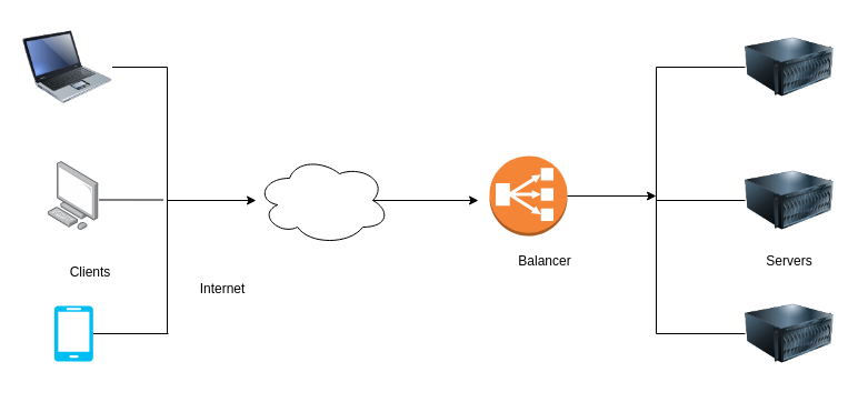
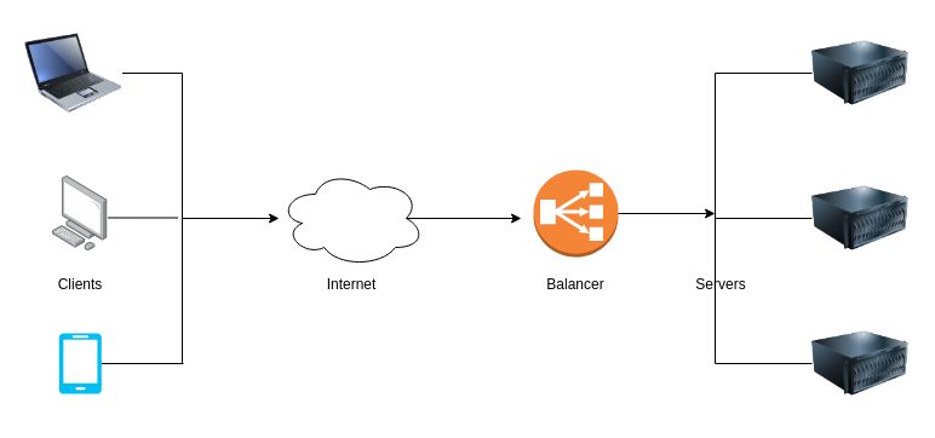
- <mxCell id="21" value="Balancer" style="text;strokeColor=none;align=center;fillColor=none;html=1;verticalAlign=middle;whiteSpace=wrap;rounded=0;" vertex="1" parent="1"><mxGeometry x="460" y="220" width="60" height="30" as="geometry" /></mxCell>
+ <mxCell id="21" value="Balancer" style="text;strokeColor=none;align=center;fillColor=none;html=1;verticalAlign=middle;whiteSpace=wrap;rounded=0;" vertex="1" parent="1"><mxGeometry x="445" y="220" width="60" height="30" as="geometry" /></mxCell>
- <mxCell id="24" value="Servers" style="text;strokeColor=none;align=center;fillColor=none;html=1;verticalAlign=middle;whiteSpace=wrap;rounded=0;" vertex="1" parent="1"><mxGeometry x="680" y="220" width="60" height="30" as="geometry" /></mxCell>
+ <mxCell id="24" value="Servers" style="text;strokeColor=none;align=center;fillColor=none;html=1;verticalAlign=middle;whiteSpace=wrap;rounded=0;" vertex="1" parent="1"><mxGeometry x="565" y="220" width="60" height="30" as="geometry" /></mxCell>
- <mxCell id="23" value="Clients" style="text;strokeColor=none;align=center;fillColor=none;html=1;verticalAlign=middle;whiteSpace=wrap;rounded=0;" vertex="1" parent="1"><mxGeometry x="50.8" y="230" width="60" height="30" as="geometry" /></mxCell>
+ <mxCell id="23" value="Clients" style="text;strokeColor=none;align=center;fillColor=none;html=1;verticalAlign=middle;whiteSpace=wrap;rounded=0;" vertex="1" parent="1"><mxGeometry x="35.8" y="220" width="60" height="30" as="geometry" /></mxCell>
- <mxCell id="22" value="Internet" style="text;strokeColor=none;align=center;fillColor=none;html=1;verticalAlign=middle;whiteSpace=wrap;rounded=0;" vertex="1" parent="1"><mxGeometry x="170" y="245" width="60" height="30" as="geometry" /></mxCell>
+ <mxCell id="22" value="Internet" style="text;strokeColor=none;align=center;fillColor=none;html=1;verticalAlign=middle;whiteSpace=wrap;rounded=0;" vertex="1" parent="1"><mxGeometry x="260" y="220" width="60" height="30" as="geometry" /></mxCell>
